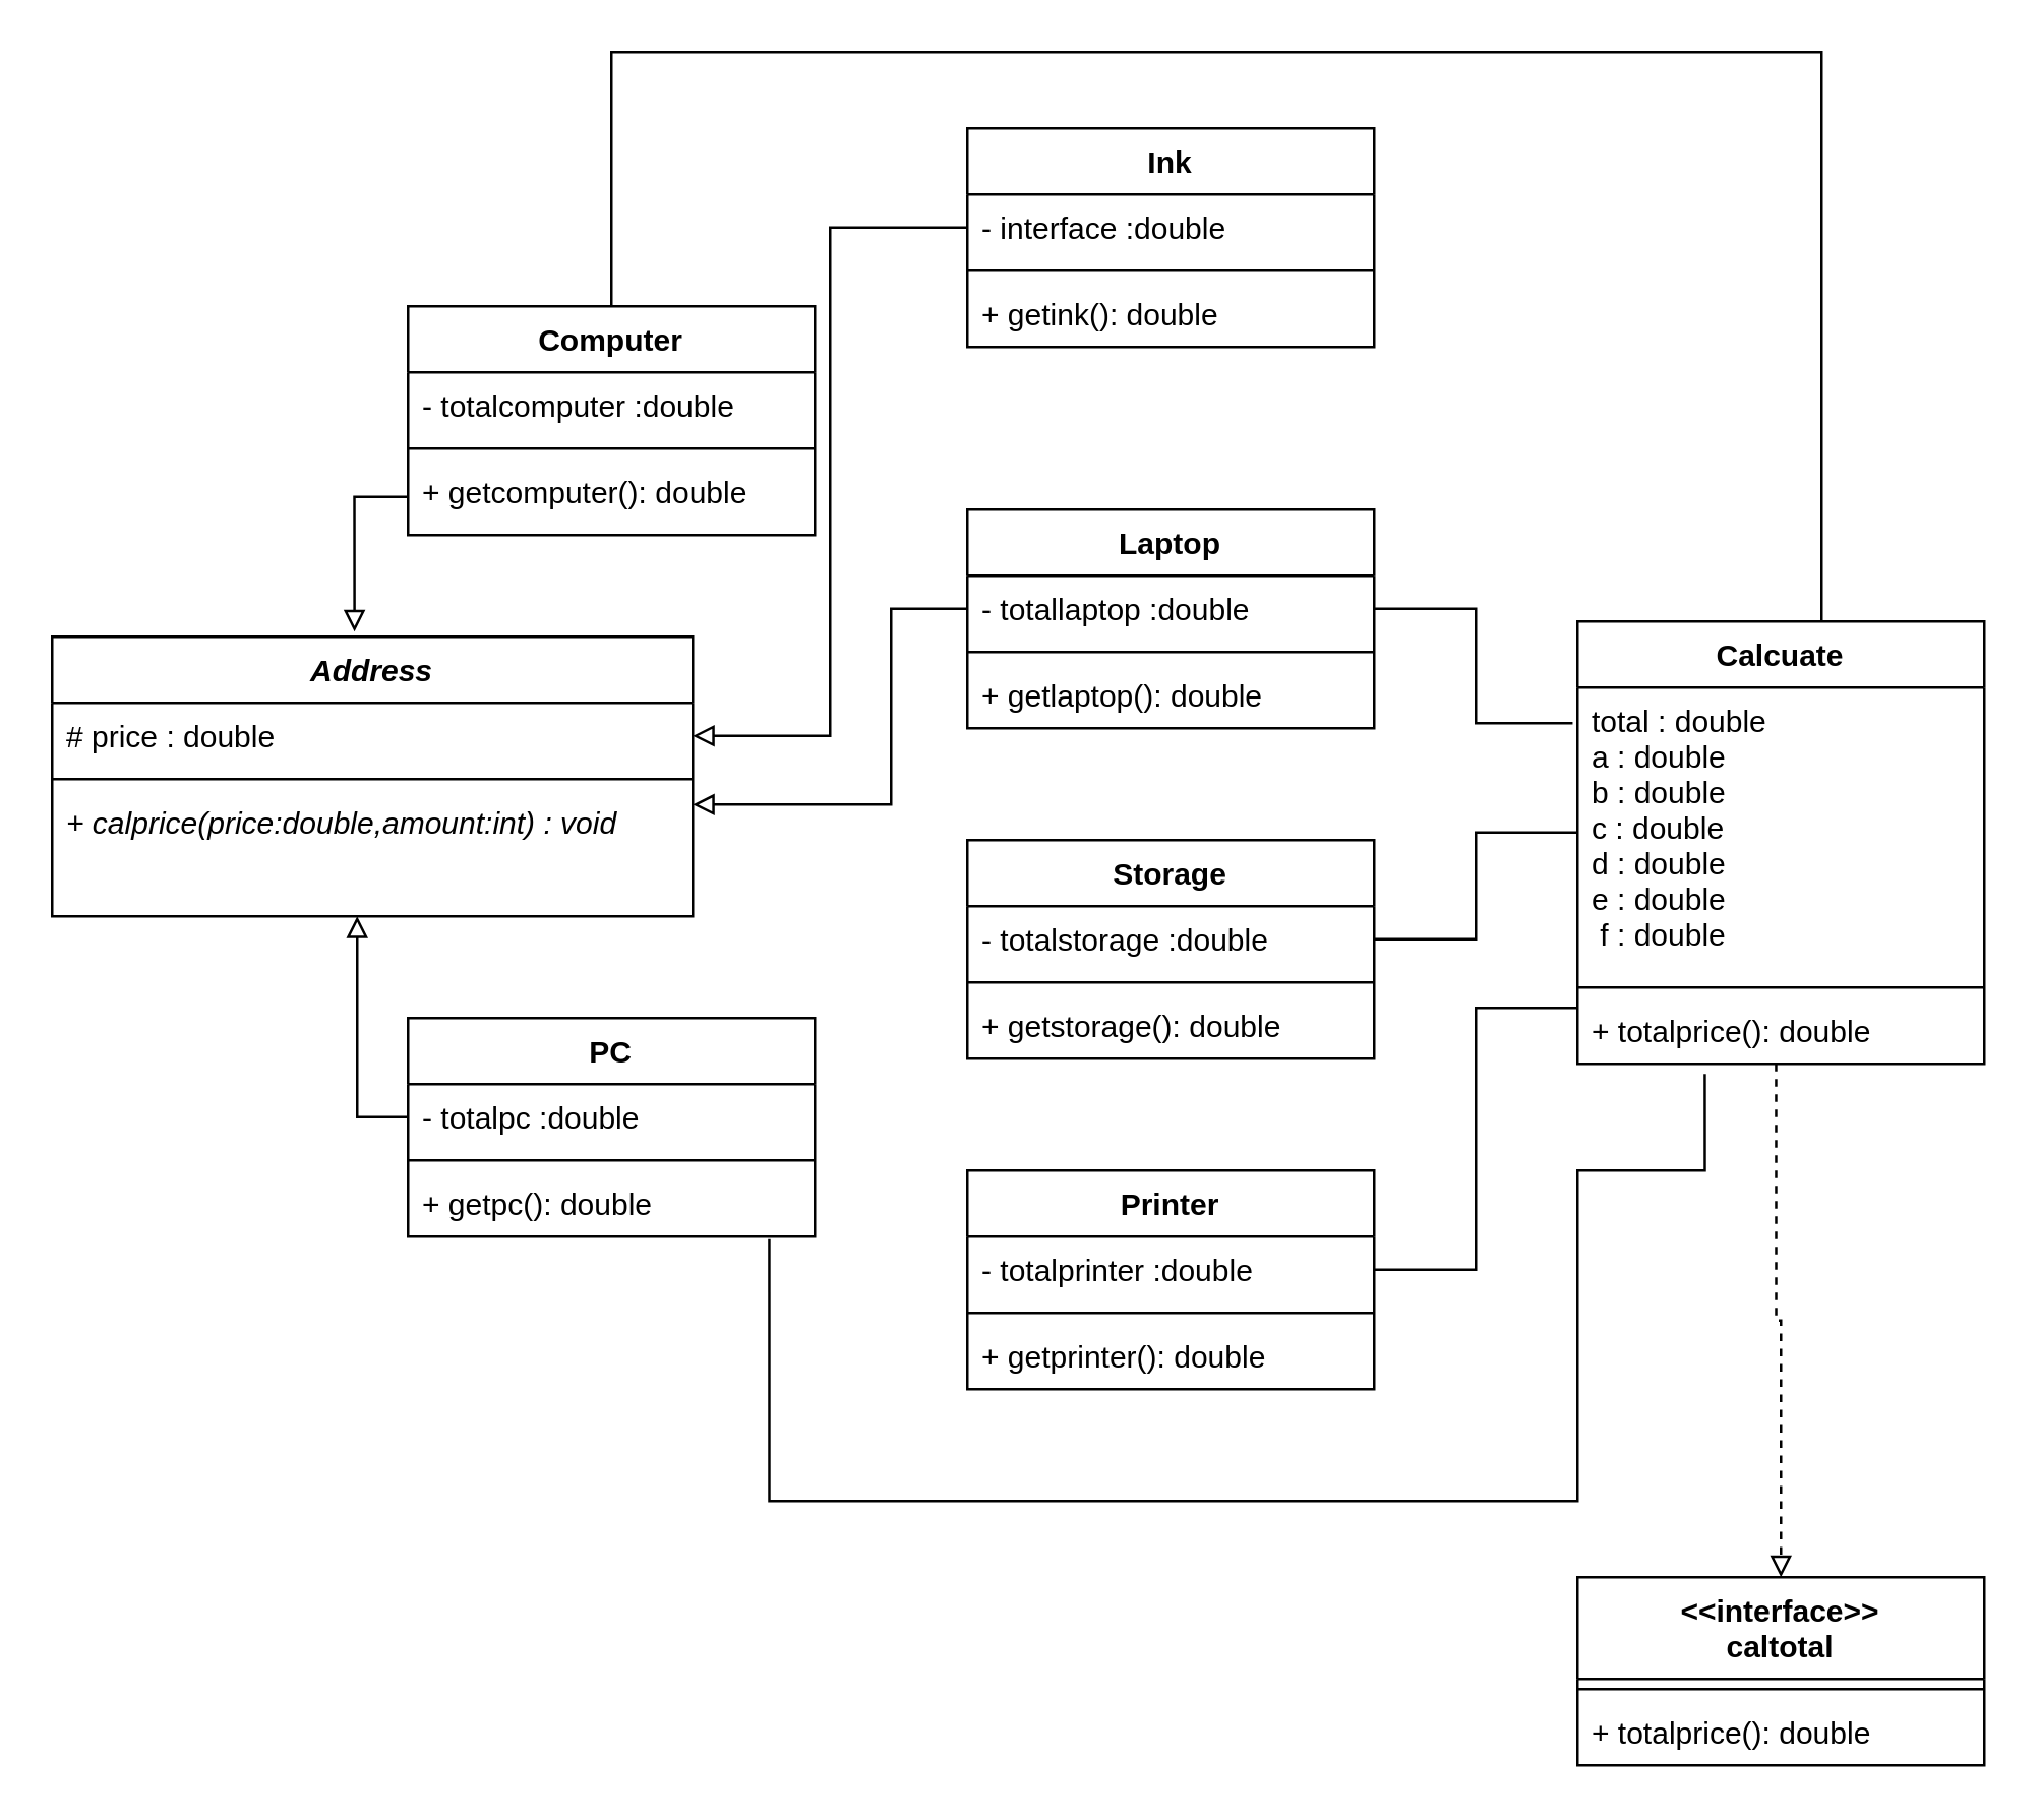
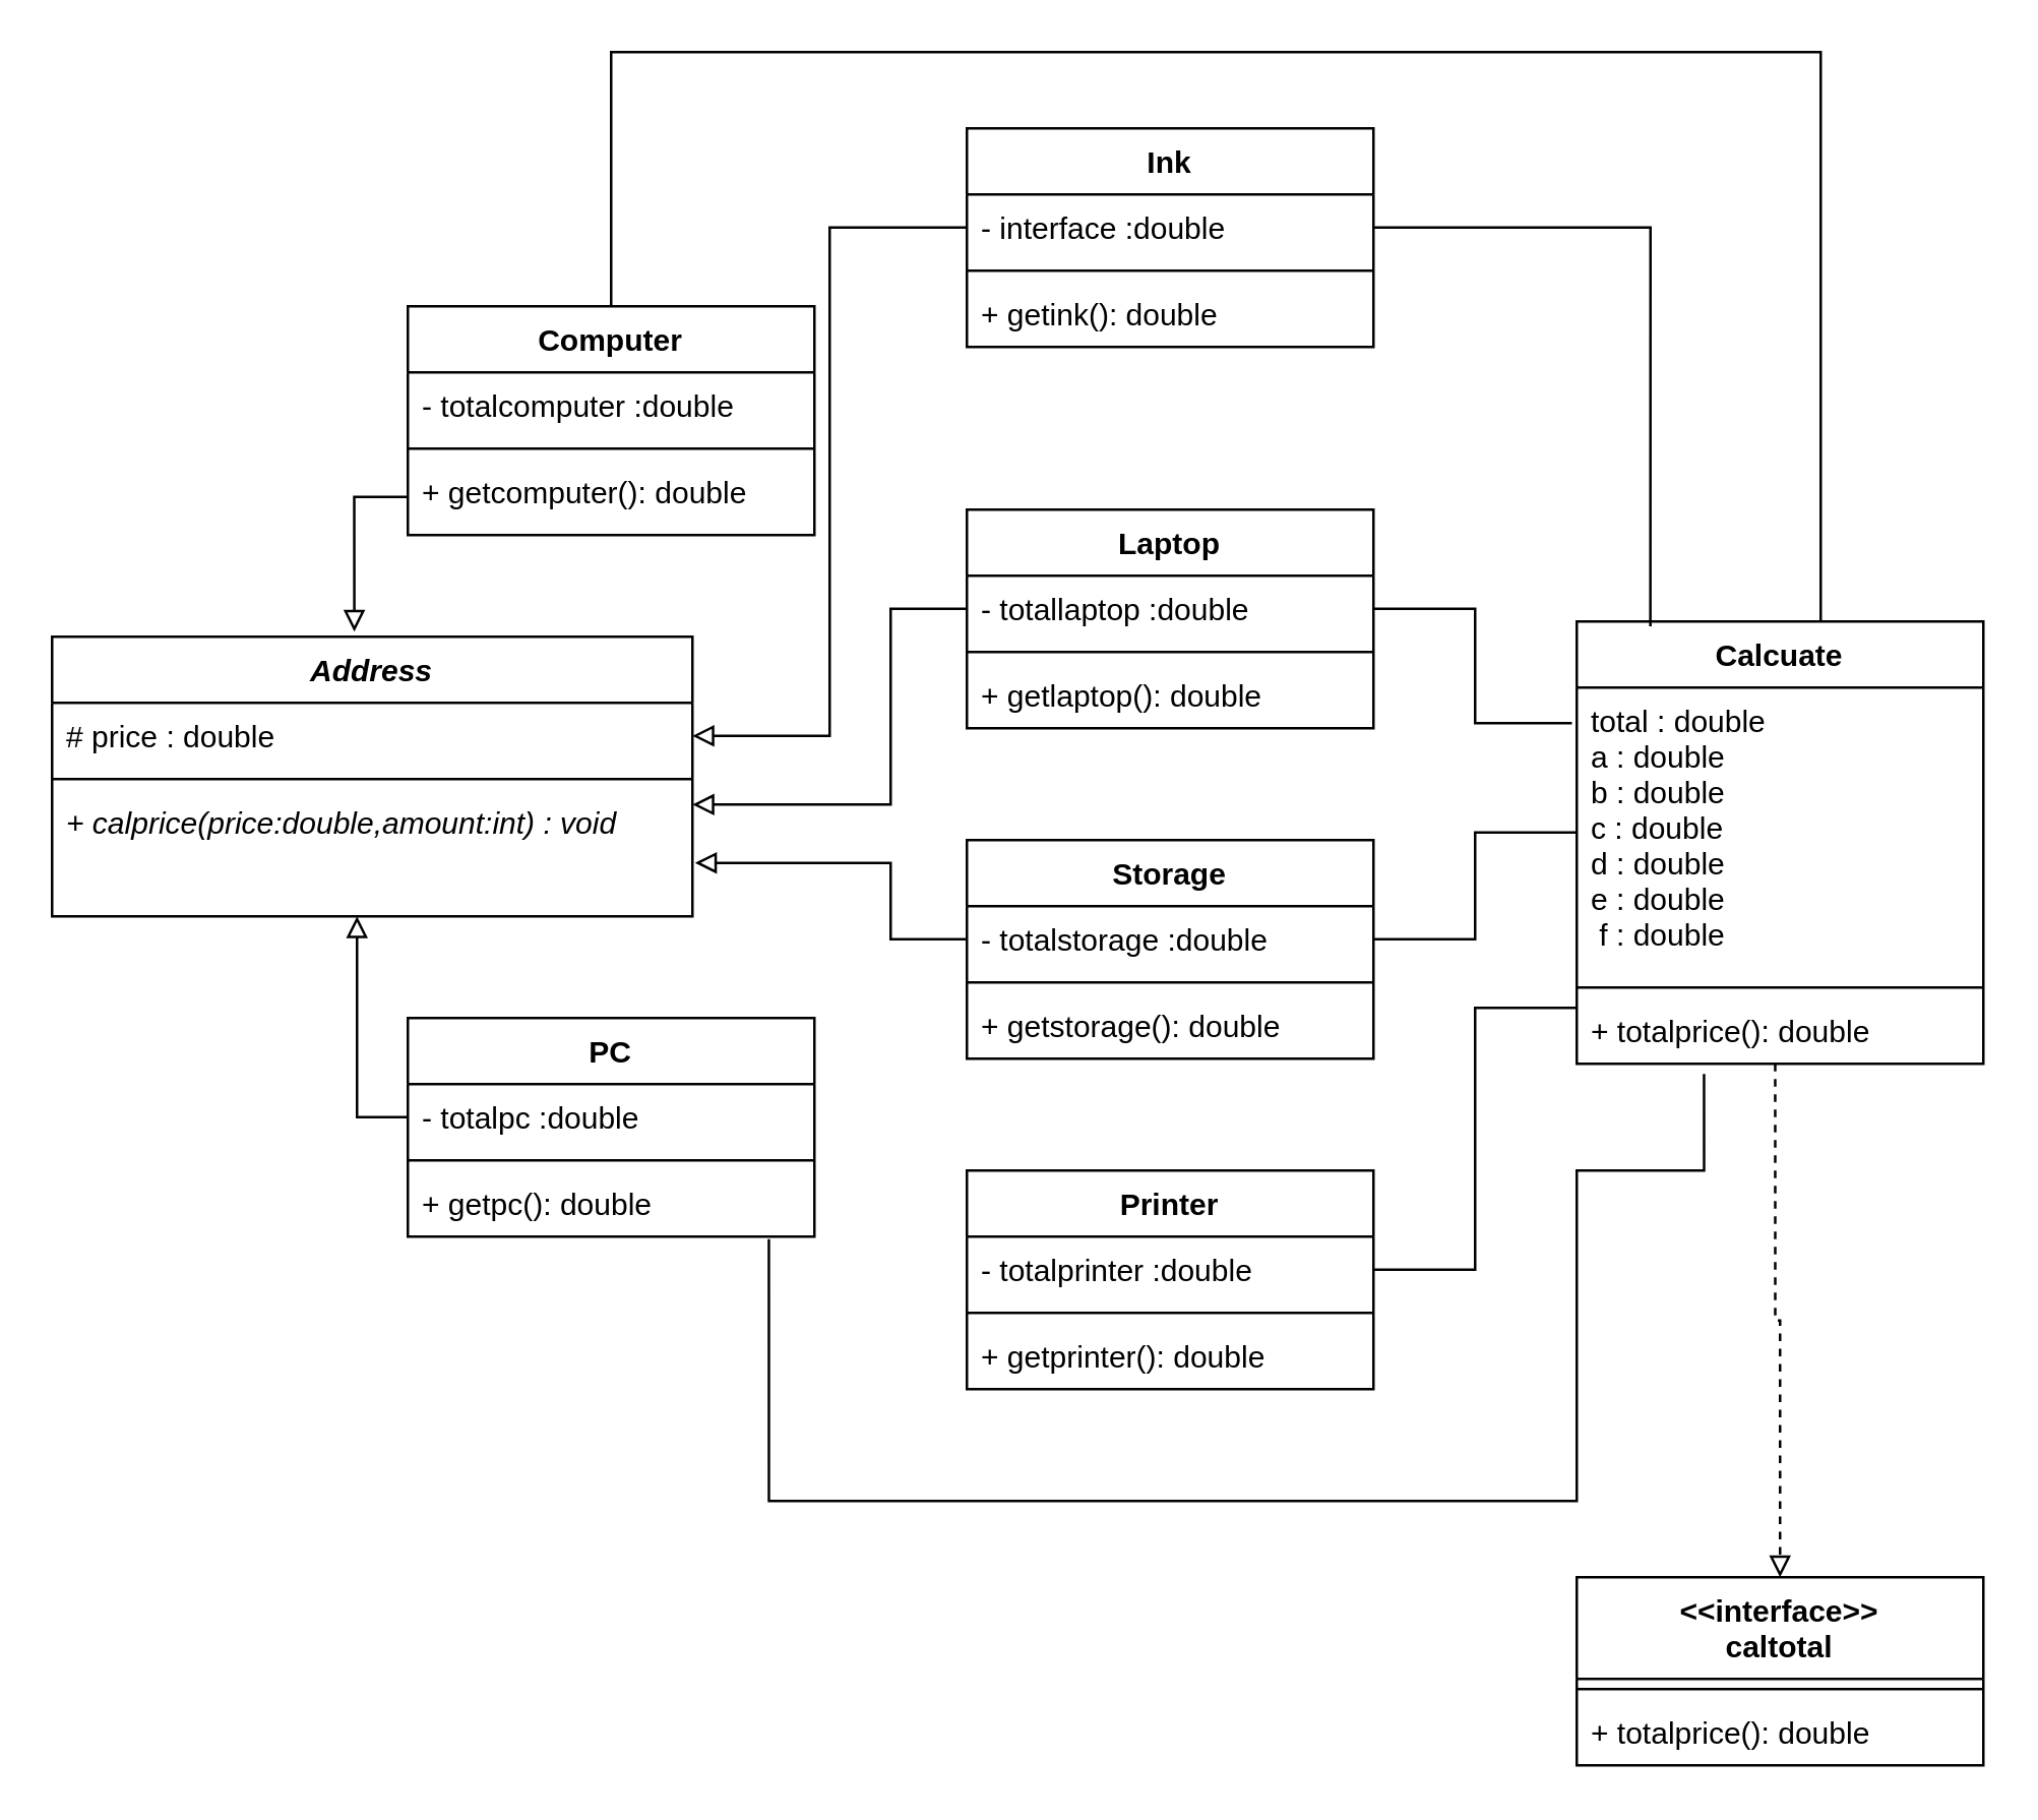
+ <mxCell id="48" style="edgeStyle=orthogonalEdgeStyle;rounded=0;orthogonalLoop=1;jettySize=auto;html=1;exitX=1;exitY=0.5;exitDx=0;exitDy=0;entryX=0.181;entryY=0.011;entryDx=0;entryDy=0;entryPerimeter=0;endArrow=none;endFill=0;" edge="1" parent="1" source="19" target="36"><mxGeometry relative="1" as="geometry" /></mxCell>
+ <mxCell id="35" style="edgeStyle=orthogonalEdgeStyle;rounded=0;orthogonalLoop=1;jettySize=auto;html=1;exitX=0;exitY=0.5;exitDx=0;exitDy=0;entryX=1.004;entryY=1.115;entryDx=0;entryDy=0;entryPerimeter=0;endArrow=block;endFill=0;" edge="1" parent="1" source="7" target="5"><mxGeometry relative="1" as="geometry"><Array as="points"><mxPoint x="350" y="369" /><mxPoint x="350" y="339" /></Array></mxGeometry></mxCell>
